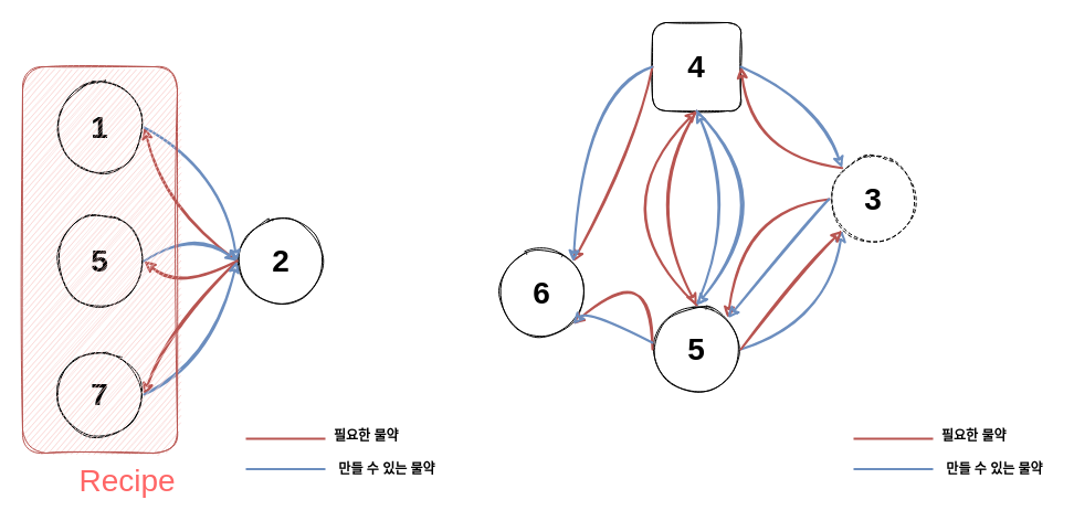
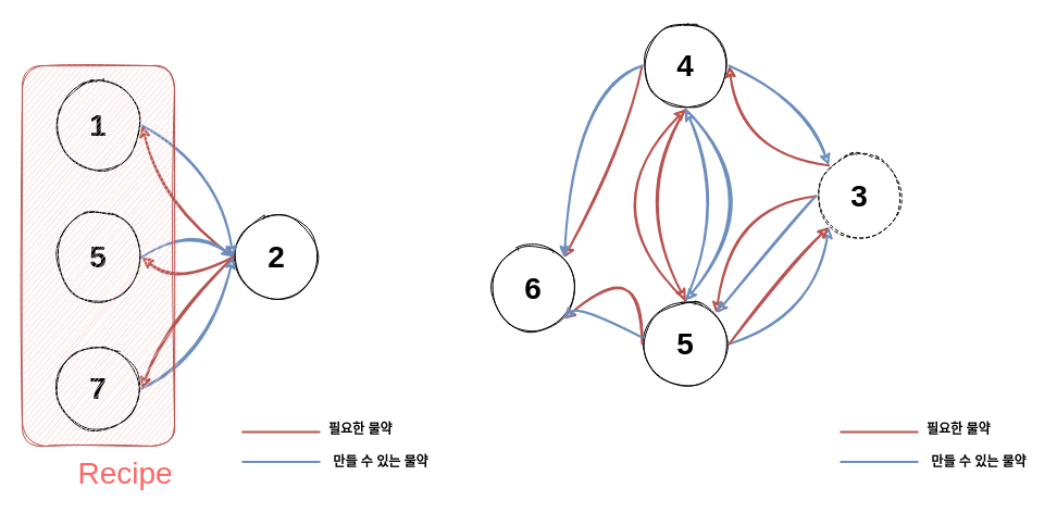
- <mxCell id="12" value="4" style="whiteSpace=wrap;html=1;aspect=fixed;fontSize=28;fontStyle=1;fillColor=default;sketch=1;rounded=1;" parent="1" vertex="1"><mxGeometry x="590" y="20" width="80" height="80" as="geometry" /></mxCell>
+ <mxCell id="12" value="4" style="ellipse;whiteSpace=wrap;html=1;aspect=fixed;fontSize=28;fontStyle=1;fillColor=default;sketch=1;" parent="1" vertex="1"><mxGeometry x="590" y="20" width="80" height="80" as="geometry" /></mxCell>
